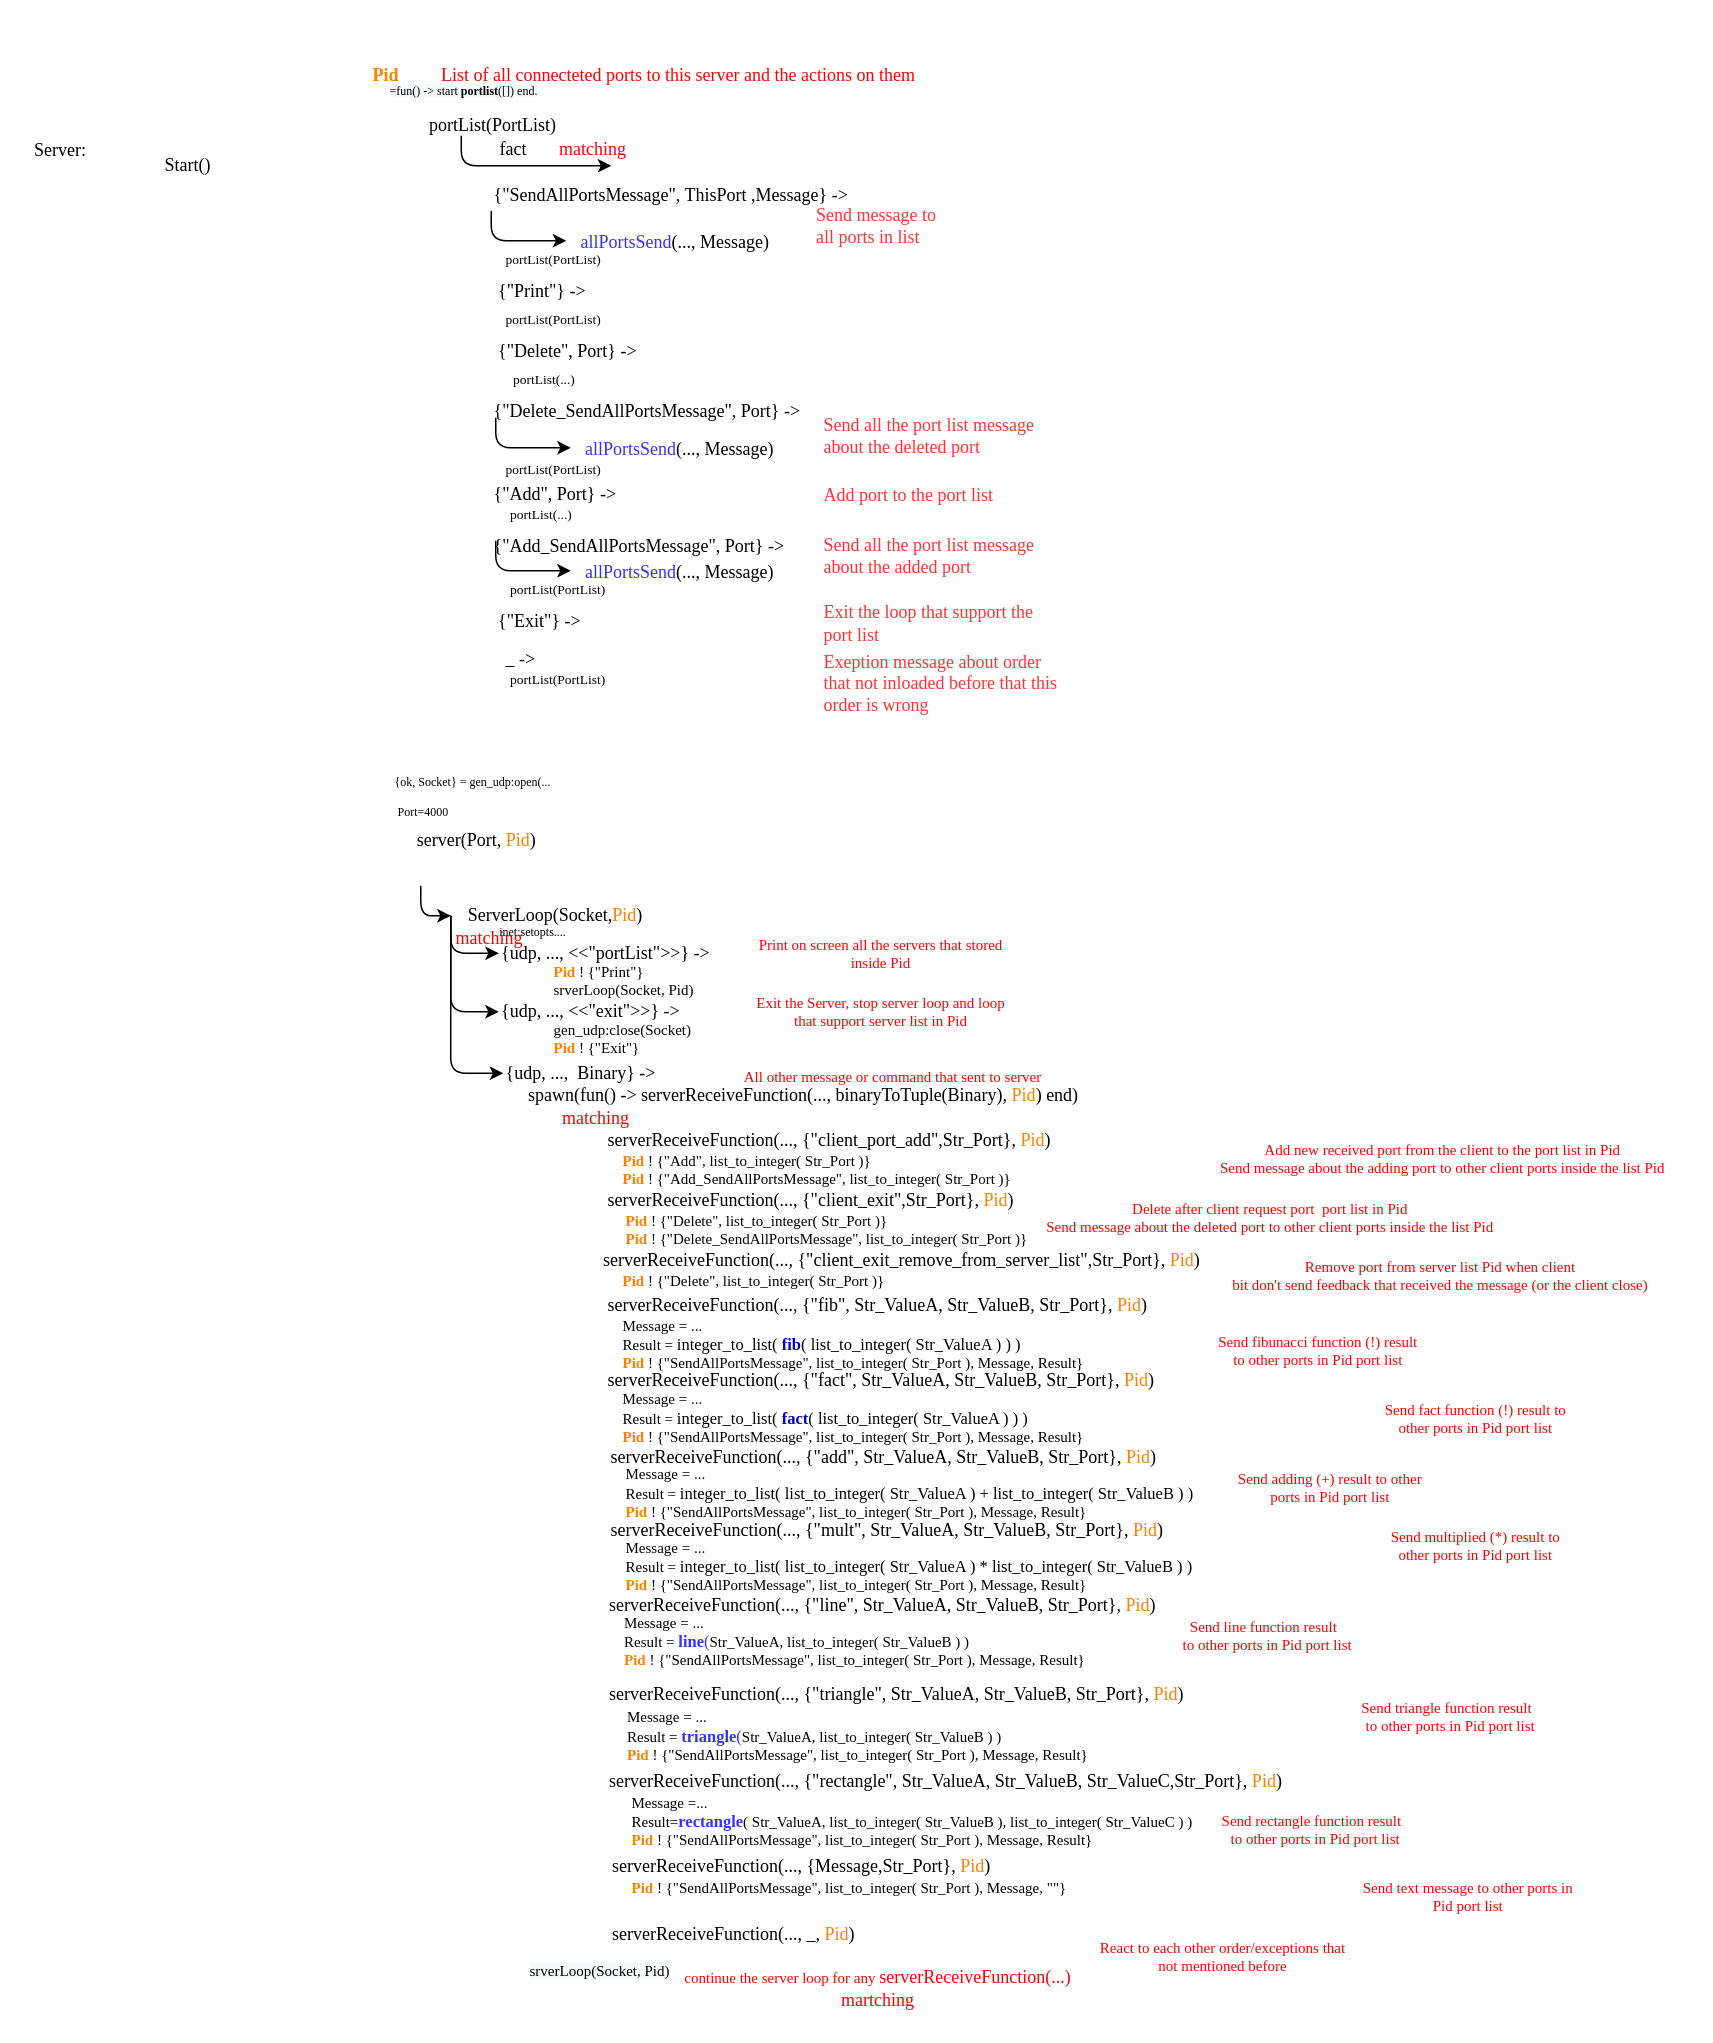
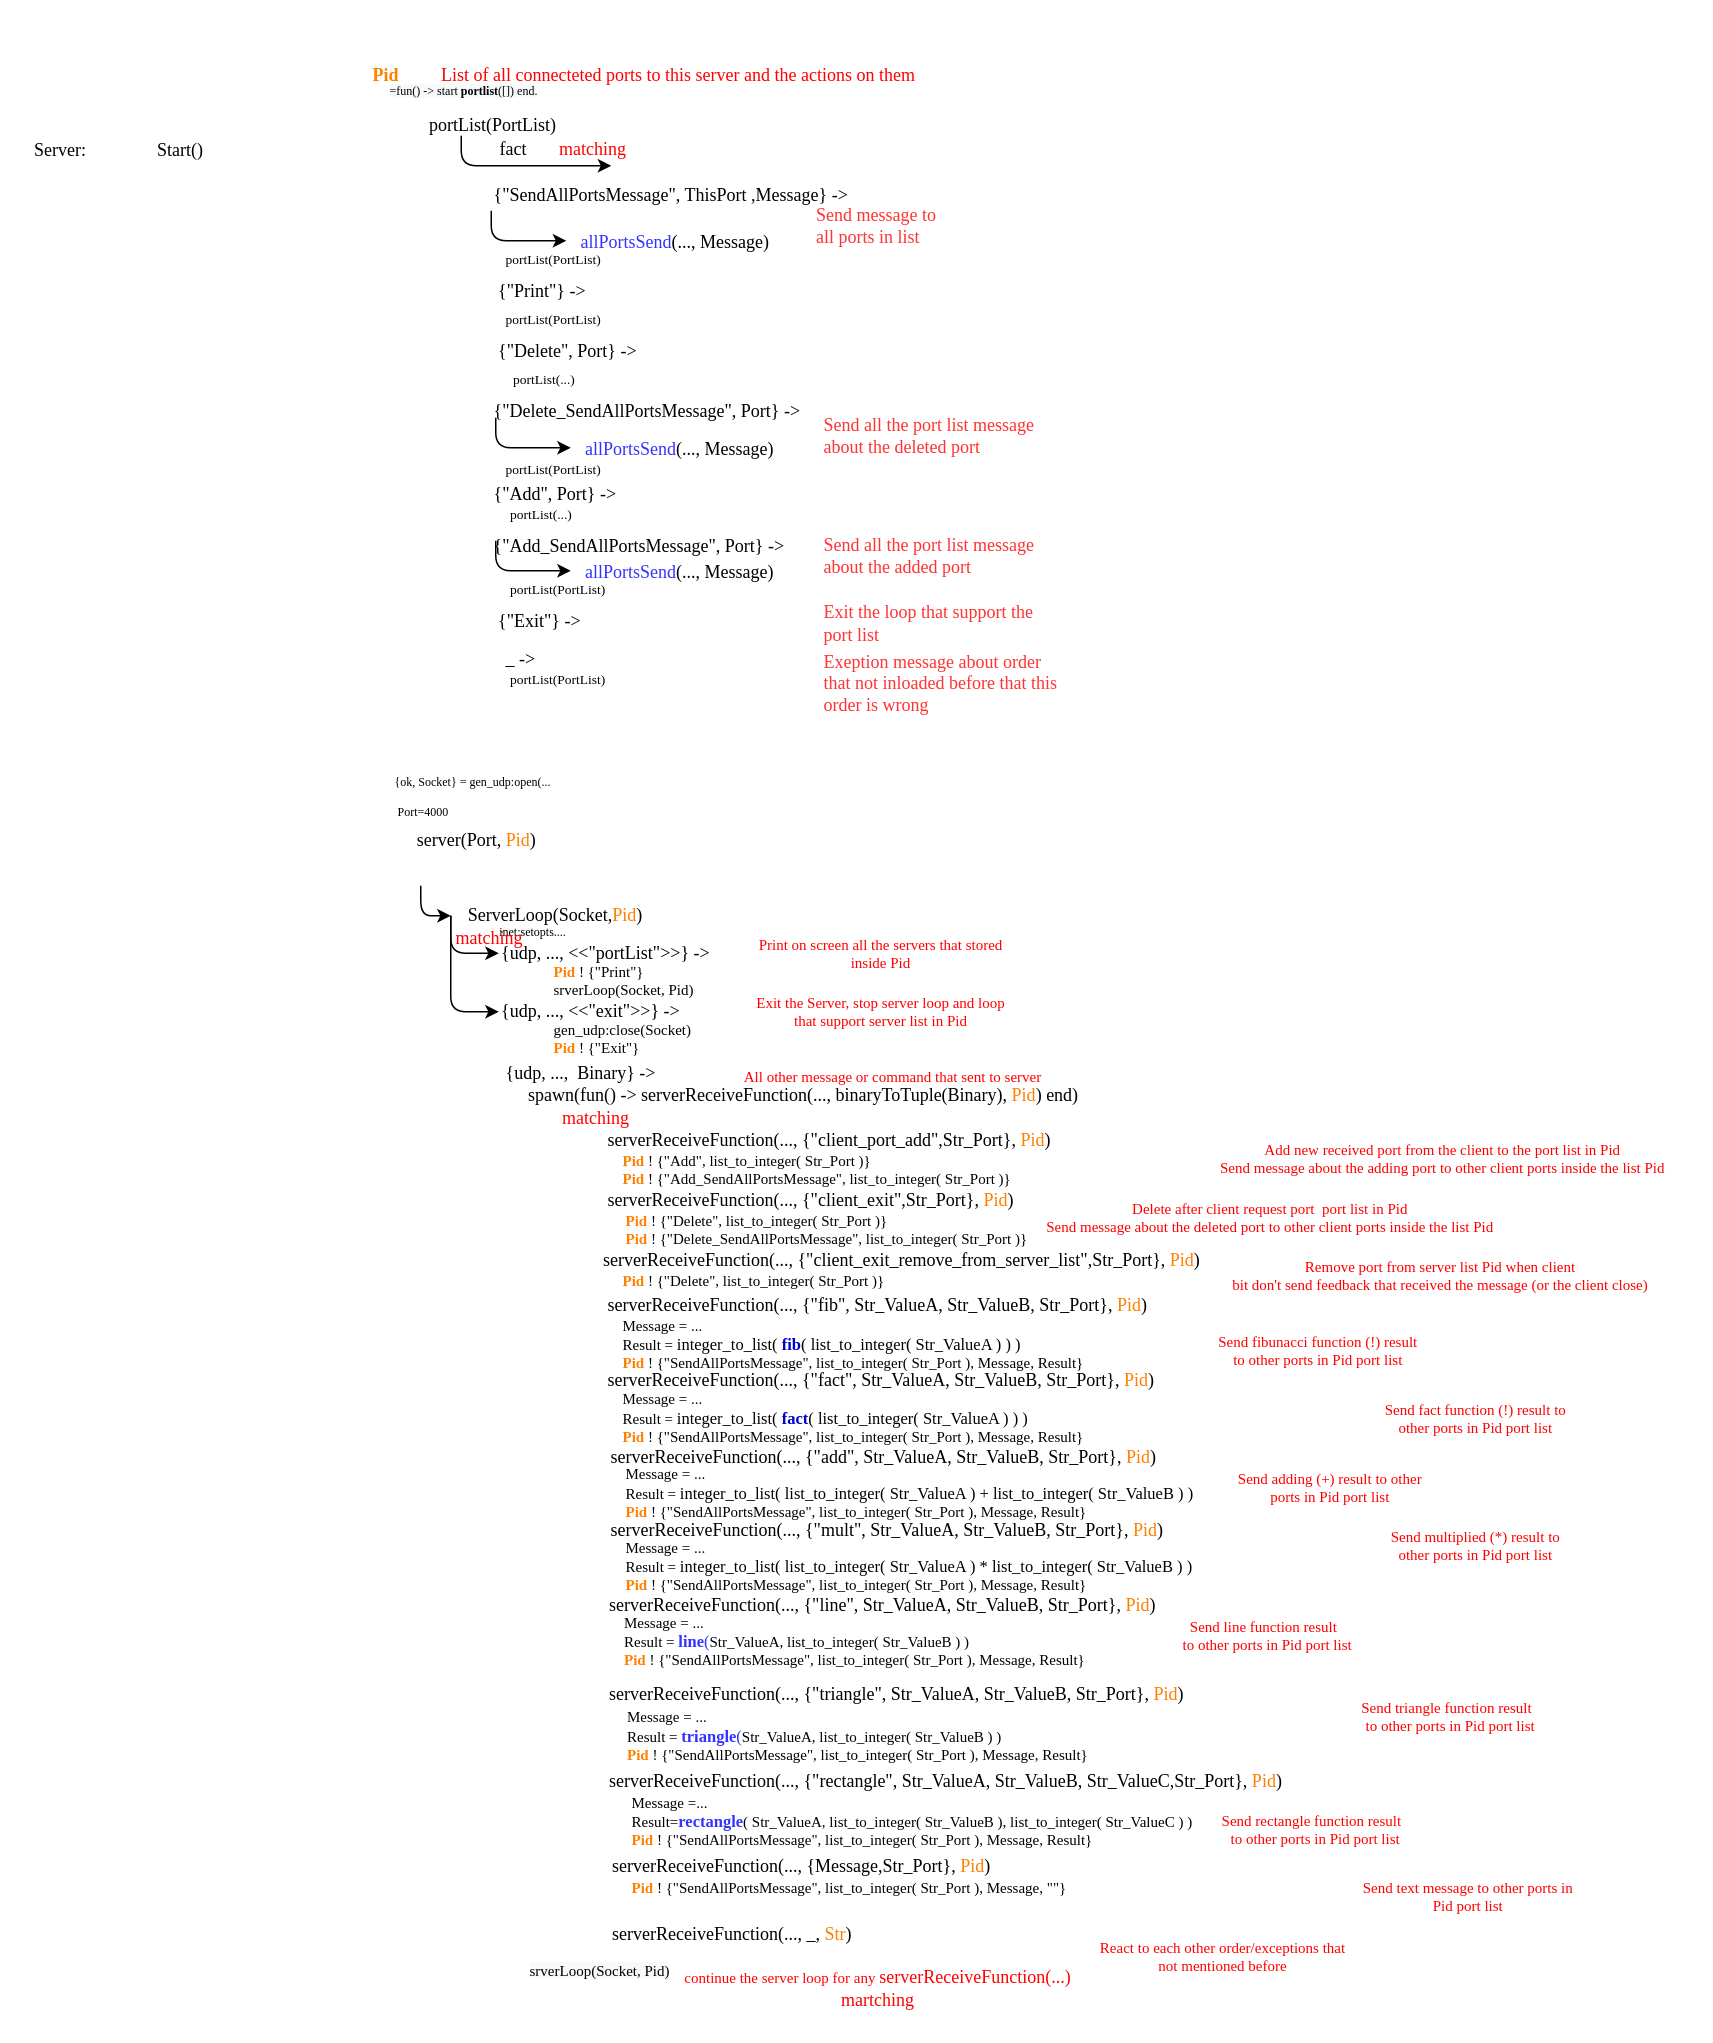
- <mxCell id="3" value="Start()" style="text;html=1;strokeColor=none;fillColor=none;align=center;verticalAlign=middle;whiteSpace=wrap;rounded=0;fontFamily=Times New Roman;" parent="1" vertex="1"><mxGeometry x="105" y="100" width="40" height="20" as="geometry" /></mxCell>
+ <mxCell id="3" value="Start()" style="text;html=1;strokeColor=none;fillColor=none;align=center;verticalAlign=middle;whiteSpace=wrap;rounded=0;fontFamily=Times New Roman;" parent="1" vertex="1"><mxGeometry x="100" y="90" width="40" height="20" as="geometry" /></mxCell>
- <mxCell id="51" value="Add port to the port list" style="text;html=1;strokeColor=none;fillColor=none;align=left;verticalAlign=middle;whiteSpace=wrap;rounded=0;fontFamily=Times New Roman;fontSize=12;fontColor=#FF3333;" parent="1" vertex="1"><mxGeometry x="547" y="320" width="160" height="20" as="geometry" /></mxCell>
- <mxCell id="12" value="" style="endArrow=classic;html=1;fontSize=12;exitX=0;exitY=0.5;exitDx=0;exitDy=0;fontFamily=Times New Roman;entryX=0;entryY=0.5;entryDx=0;entryDy=0;" parent="1" source="7" target="78" edge="1"><mxGeometry width="50" height="50" relative="1" as="geometry"><mxPoint x="320" y="690" as="sourcePoint" /><mxPoint x="340" y="730" as="targetPoint" /><Array as="points"><mxPoint x="300" y="715" /></Array></mxGeometry></mxCell>
- <mxCell id="21" value="serverReceiveFunction(..., _, &lt;font color=&quot;#ff8000&quot;&gt;Pid&lt;/font&gt;)" style="text;html=1;strokeColor=none;fillColor=none;align=left;verticalAlign=middle;whiteSpace=wrap;rounded=0;fontSize=12;fontFamily=Times New Roman;" parent="1" vertex="1"><mxGeometry x="406" y="1278.75" width="500" height="20" as="geometry" /></mxCell>
+ <mxCell id="21" value="serverReceiveFunction(..., _, &lt;font color=&quot;#ff8000&quot;&gt;Str&lt;/font&gt;)" style="text;html=1;strokeColor=none;fillColor=none;align=left;verticalAlign=middle;whiteSpace=wrap;rounded=0;fontSize=12;fontFamily=Times New Roman;" parent="1" vertex="1"><mxGeometry x="406" y="1278.75" width="500" height="20" as="geometry" /></mxCell>
